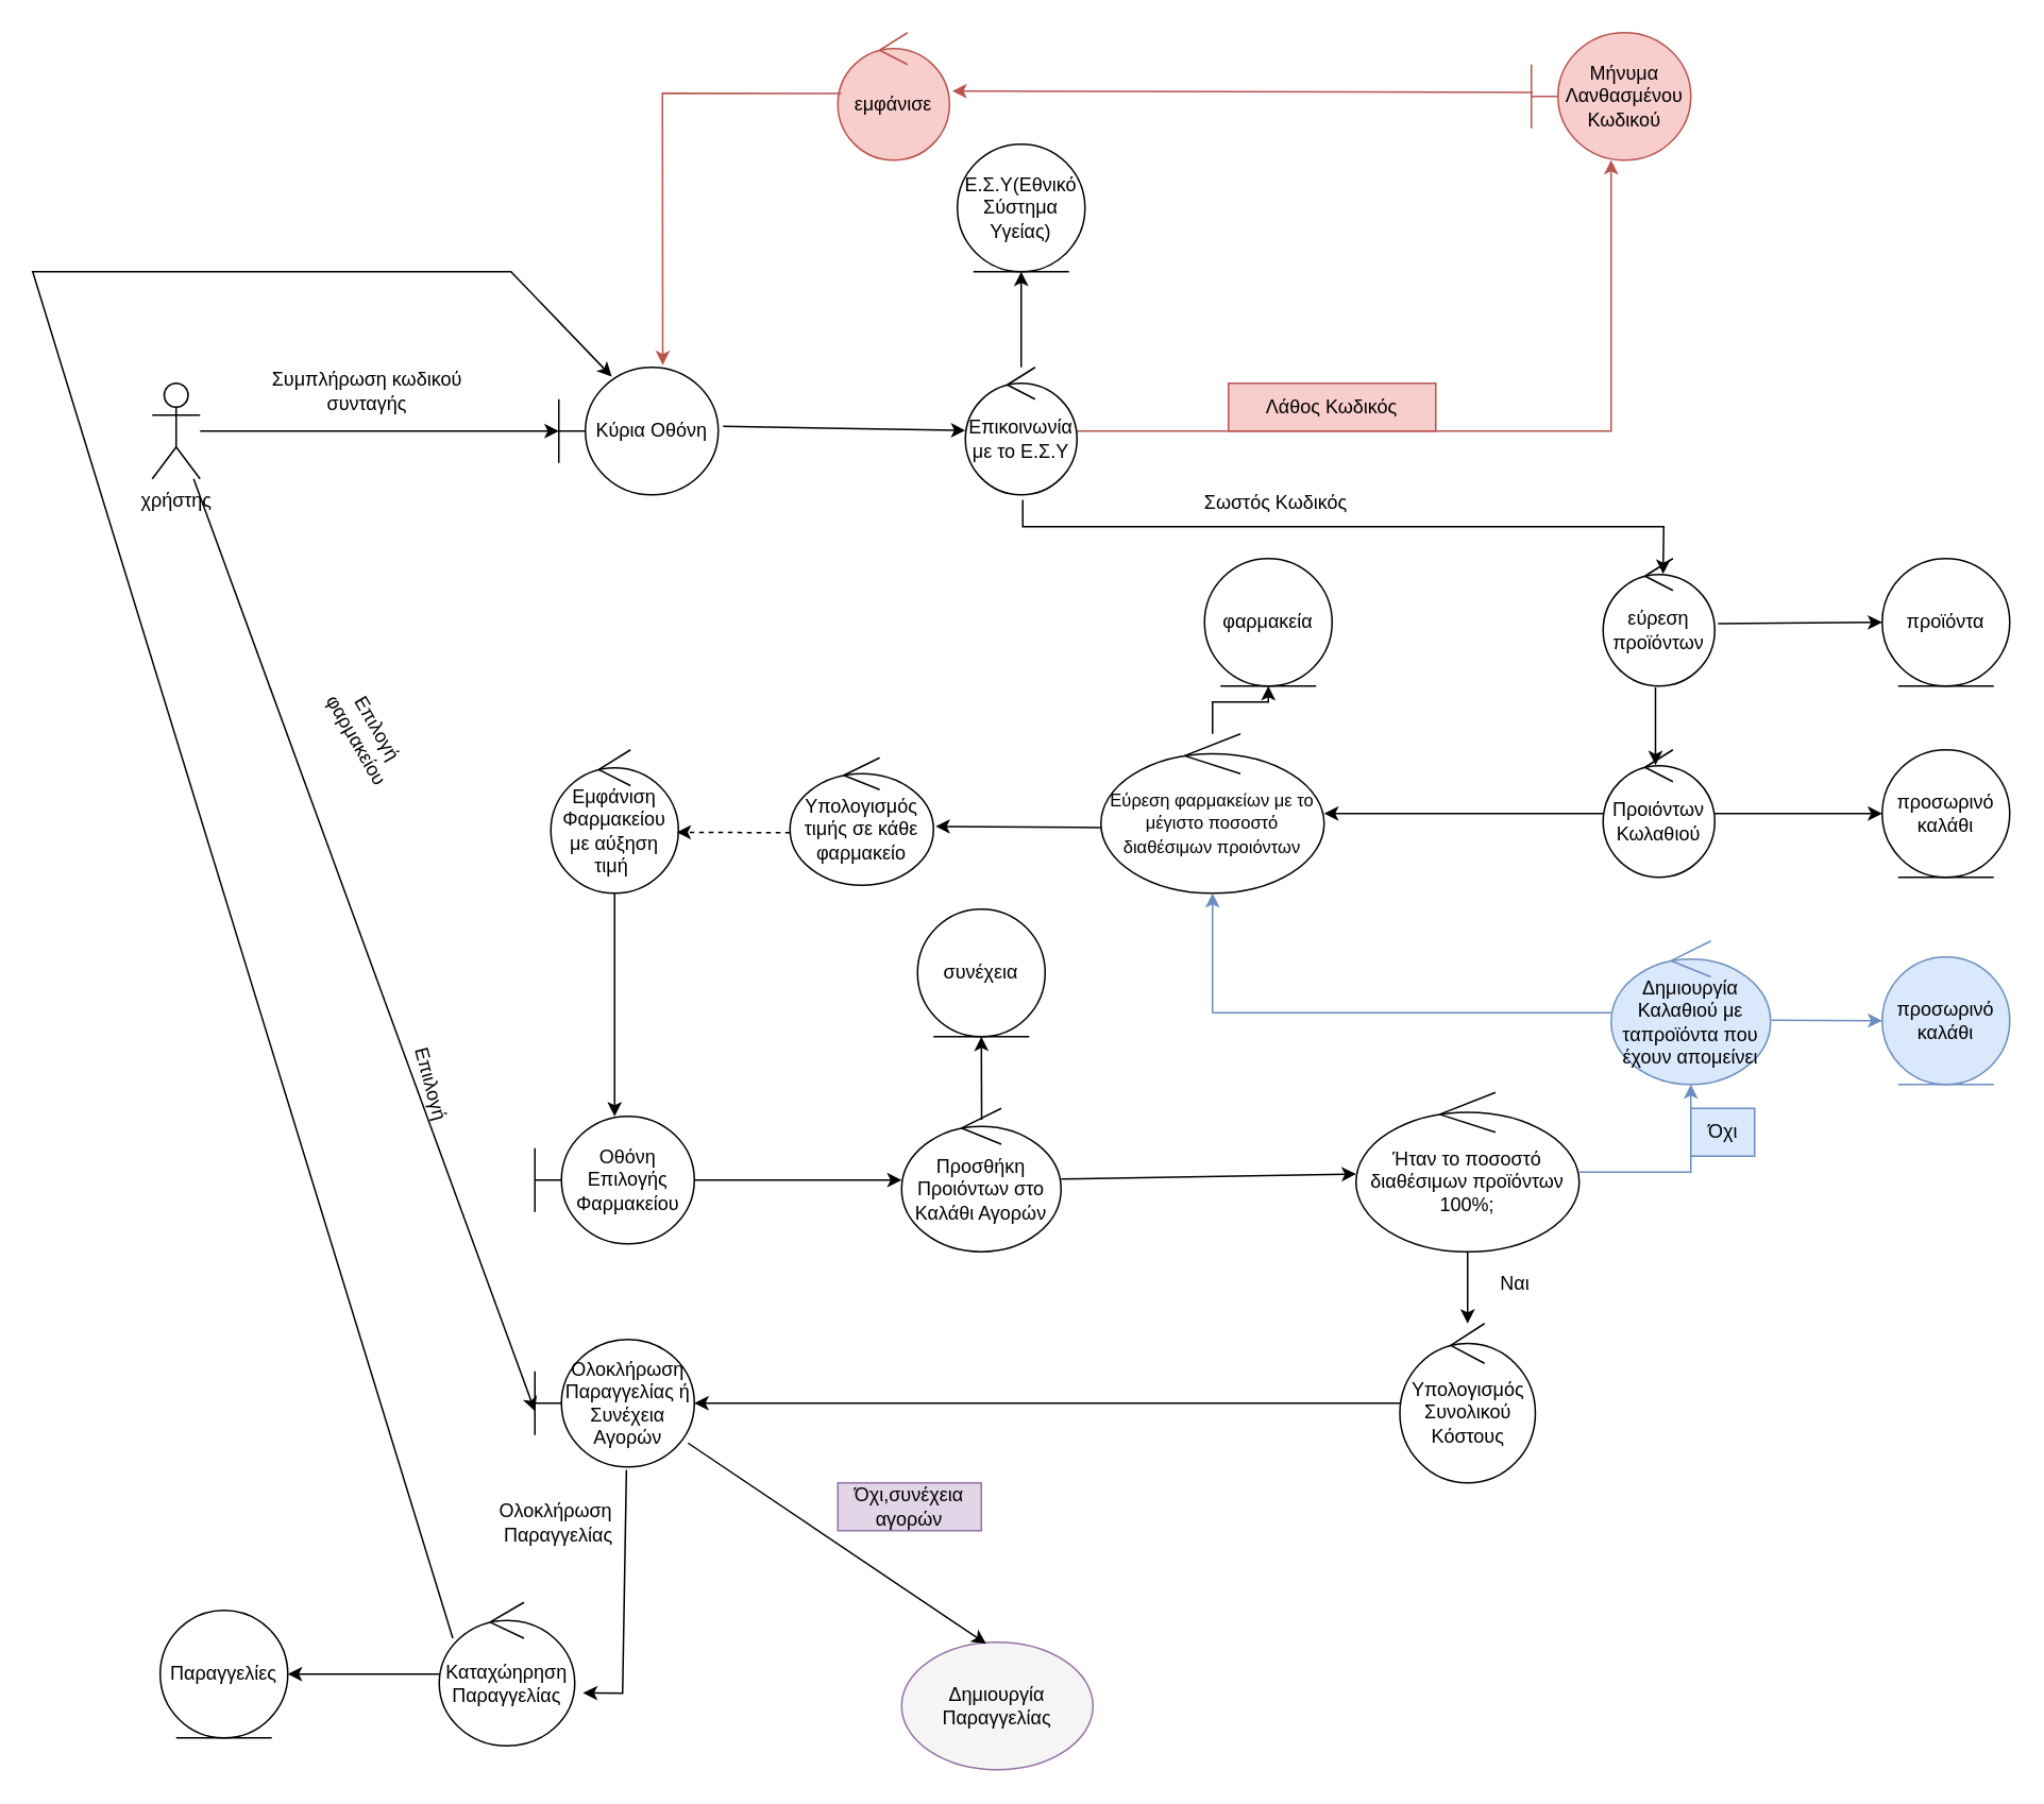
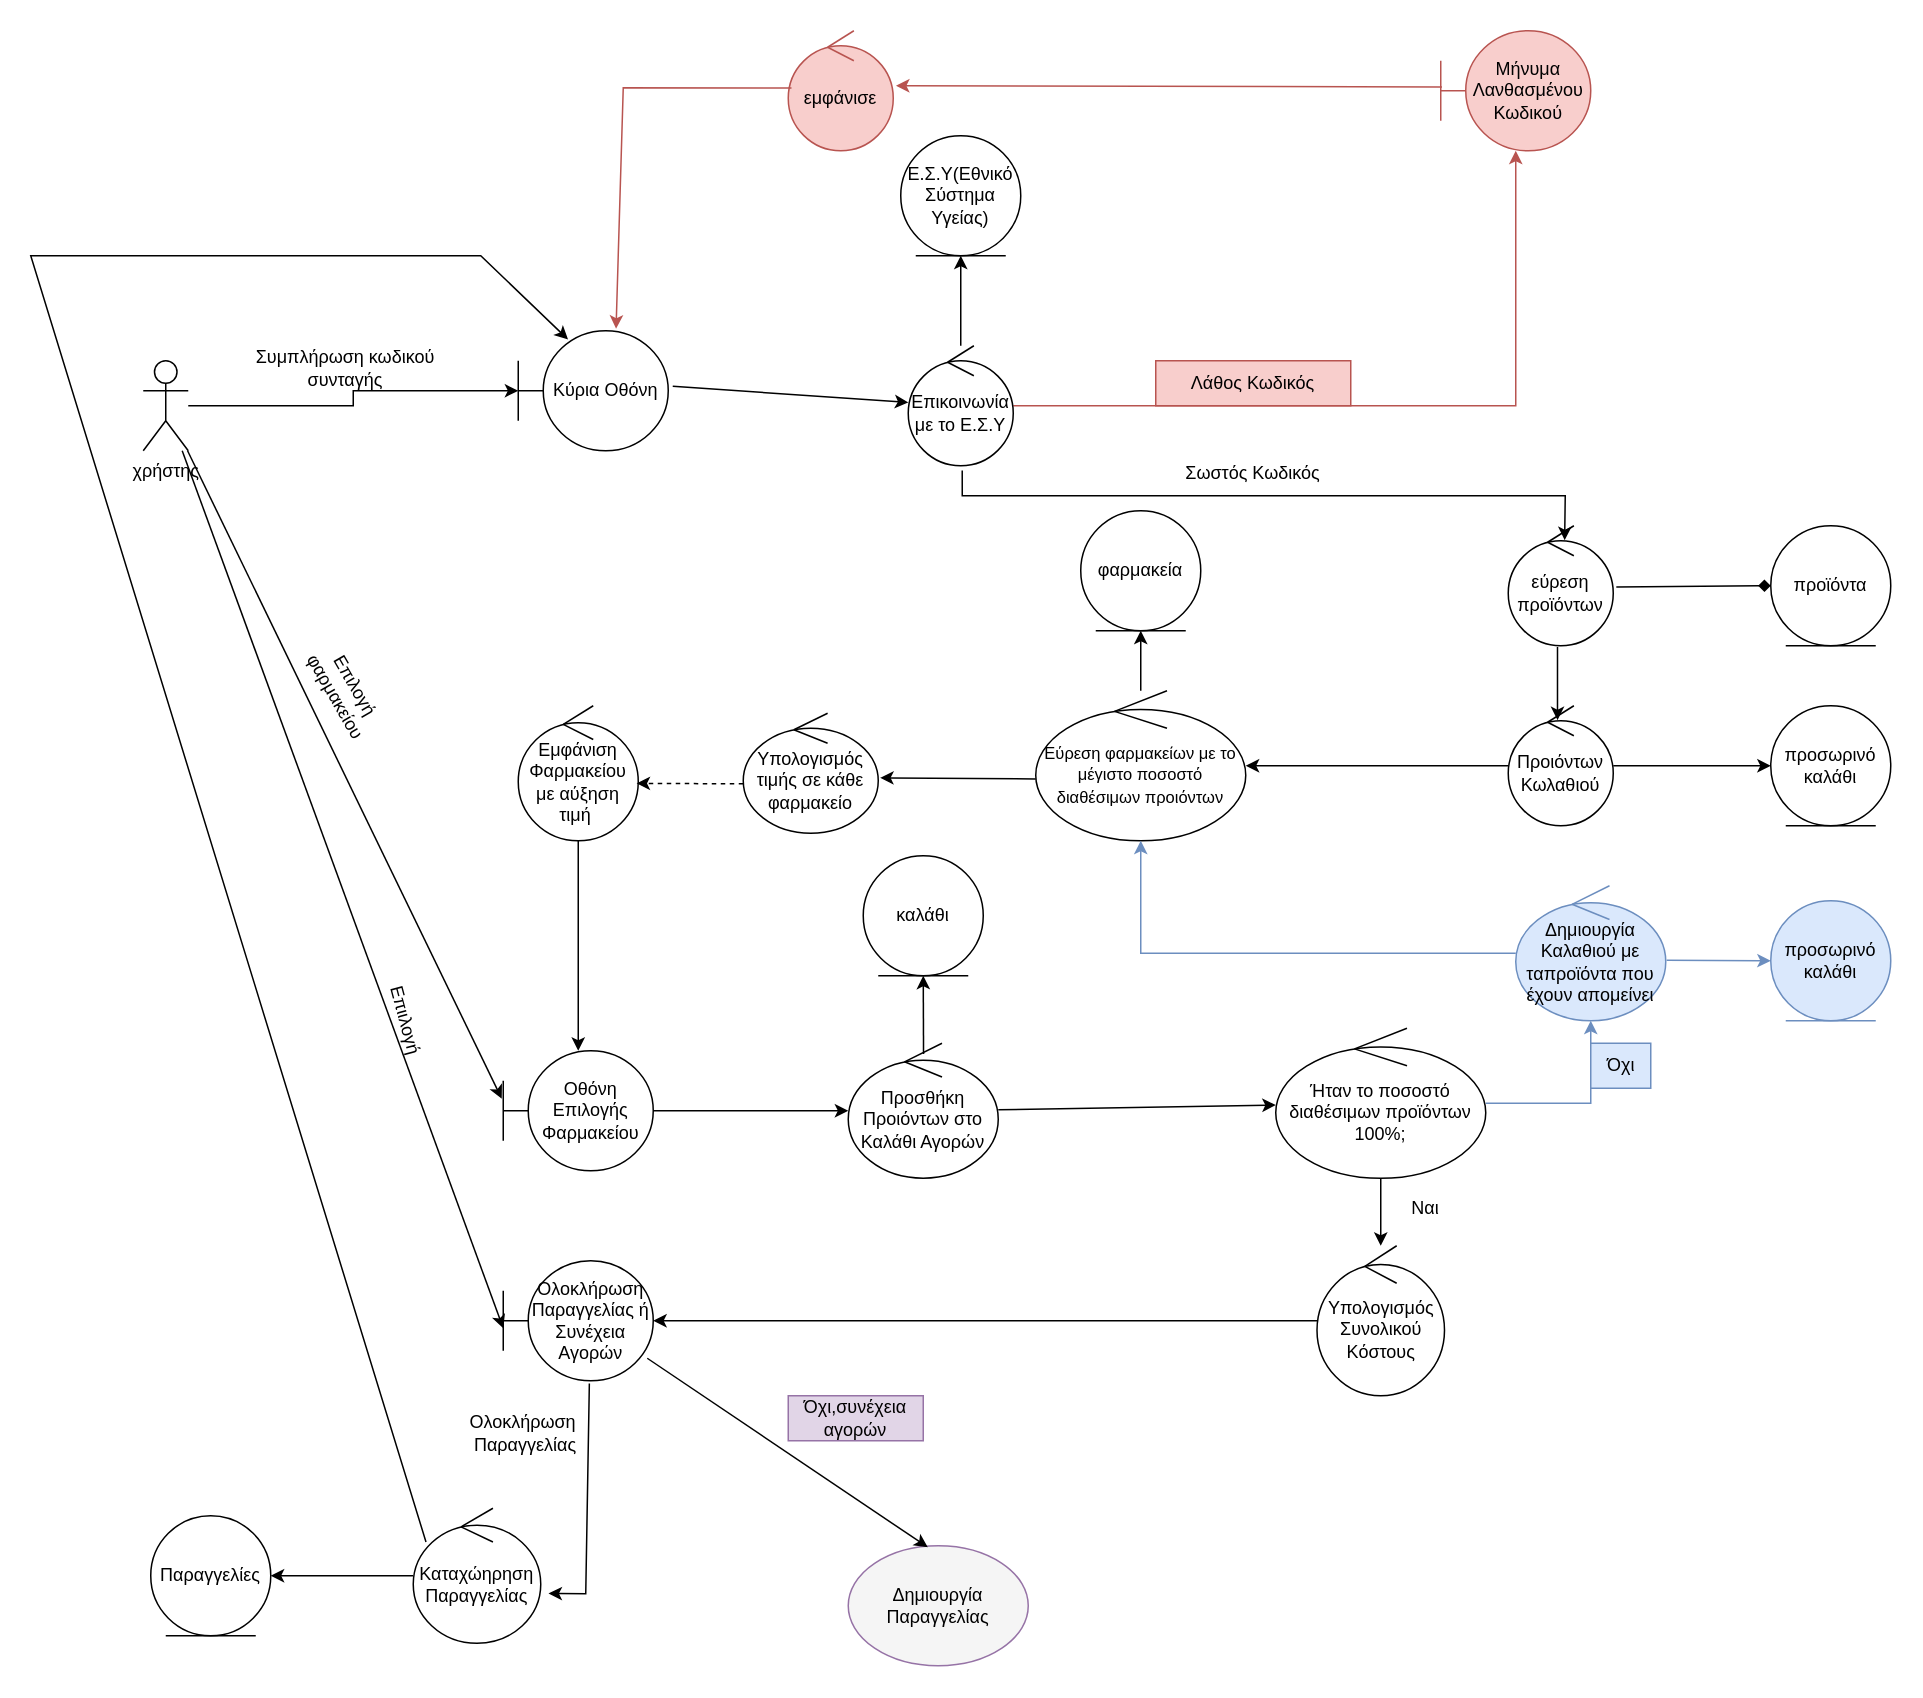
- <mxCell id="4" value="Κύρια Οθόνη" style="shape=umlBoundary;whiteSpace=wrap;html=1;" parent="1" vertex="1"><mxGeometry x="350" y="230" width="100" height="80" as="geometry" /></mxCell>
+ <mxCell id="4" value="Κύρια Οθόνη" style="shape=umlBoundary;whiteSpace=wrap;html=1;" parent="1" vertex="1"><mxGeometry x="345" y="220" width="100" height="80" as="geometry" /></mxCell>
- <mxCell id="40" value="Σωστός Κωδικός" style="text;html=1;strokeColor=none;fillColor=none;align=center;verticalAlign=middle;whiteSpace=wrap;rounded=0;" parent="1" vertex="1"><mxGeometry x="735" y="300" width="130" height="30" as="geometry" /></mxCell>
+ <mxCell id="40" value="Σωστός Κωδικός" style="text;html=1;strokeColor=none;fillColor=none;align=center;verticalAlign=middle;whiteSpace=wrap;rounded=0;" parent="1" vertex="1"><mxGeometry x="770" y="300" width="130" height="30" as="geometry" /></mxCell>
- <mxCell id="18" value="φαρμακεία" style="ellipse;shape=umlEntity;whiteSpace=wrap;html=1;" parent="1" vertex="1"><mxGeometry x="755" y="350" width="80" height="80" as="geometry" /></mxCell>
+ <mxCell id="18" value="φαρμακεία" style="ellipse;shape=umlEntity;whiteSpace=wrap;html=1;" parent="1" vertex="1"><mxGeometry x="720" y="340" width="80" height="80" as="geometry" /></mxCell>
- <mxCell id="63" value="" style="endArrow=classic;html=1;rounded=0;entryX=0;entryY=0.5;entryDx=0;entryDy=0;exitX=1.029;exitY=0.51;exitDx=0;exitDy=0;exitPerimeter=0;" parent="1" source="59" target="62" edge="1"><mxGeometry width="50" height="50" relative="1" as="geometry"><mxPoint x="1050" y="440" as="sourcePoint" /><mxPoint x="1100" y="390" as="targetPoint" /></mxGeometry></mxCell>
+ <mxCell id="63" value="" style="endArrow=diamond;html=1;rounded=0;entryX=0;entryY=0.5;entryDx=0;entryDy=0;exitX=1.029;exitY=0.51;exitDx=0;exitDy=0;exitPerimeter=0;" parent="1" source="59" target="62" edge="1"><mxGeometry width="50" height="50" relative="1" as="geometry"><mxPoint x="1050" y="440" as="sourcePoint" /><mxPoint x="1100" y="390" as="targetPoint" /></mxGeometry></mxCell>
+ <mxCell id="44" value="" style="endArrow=classic;html=1;rounded=0;entryX=-0.01;entryY=0.4;entryDx=0;entryDy=0;entryPerimeter=0;" parent="1" source="3" target="15" edge="1"><mxGeometry width="50" height="50" relative="1" as="geometry"><mxPoint x="140" y="300" as="sourcePoint" /><mxPoint x="710" y="650" as="targetPoint" /></mxGeometry></mxCell>
- <mxCell id="50" value="συνέχεια" style="ellipse;shape=umlEntity;whiteSpace=wrap;html=1;" parent="1" vertex="1"><mxGeometry x="575" y="570" width="80" height="80" as="geometry" /></mxCell>
+ <mxCell id="50" value="καλάθι" style="ellipse;shape=umlEntity;whiteSpace=wrap;html=1;" parent="1" vertex="1"><mxGeometry x="575" y="570" width="80" height="80" as="geometry" /></mxCell>
